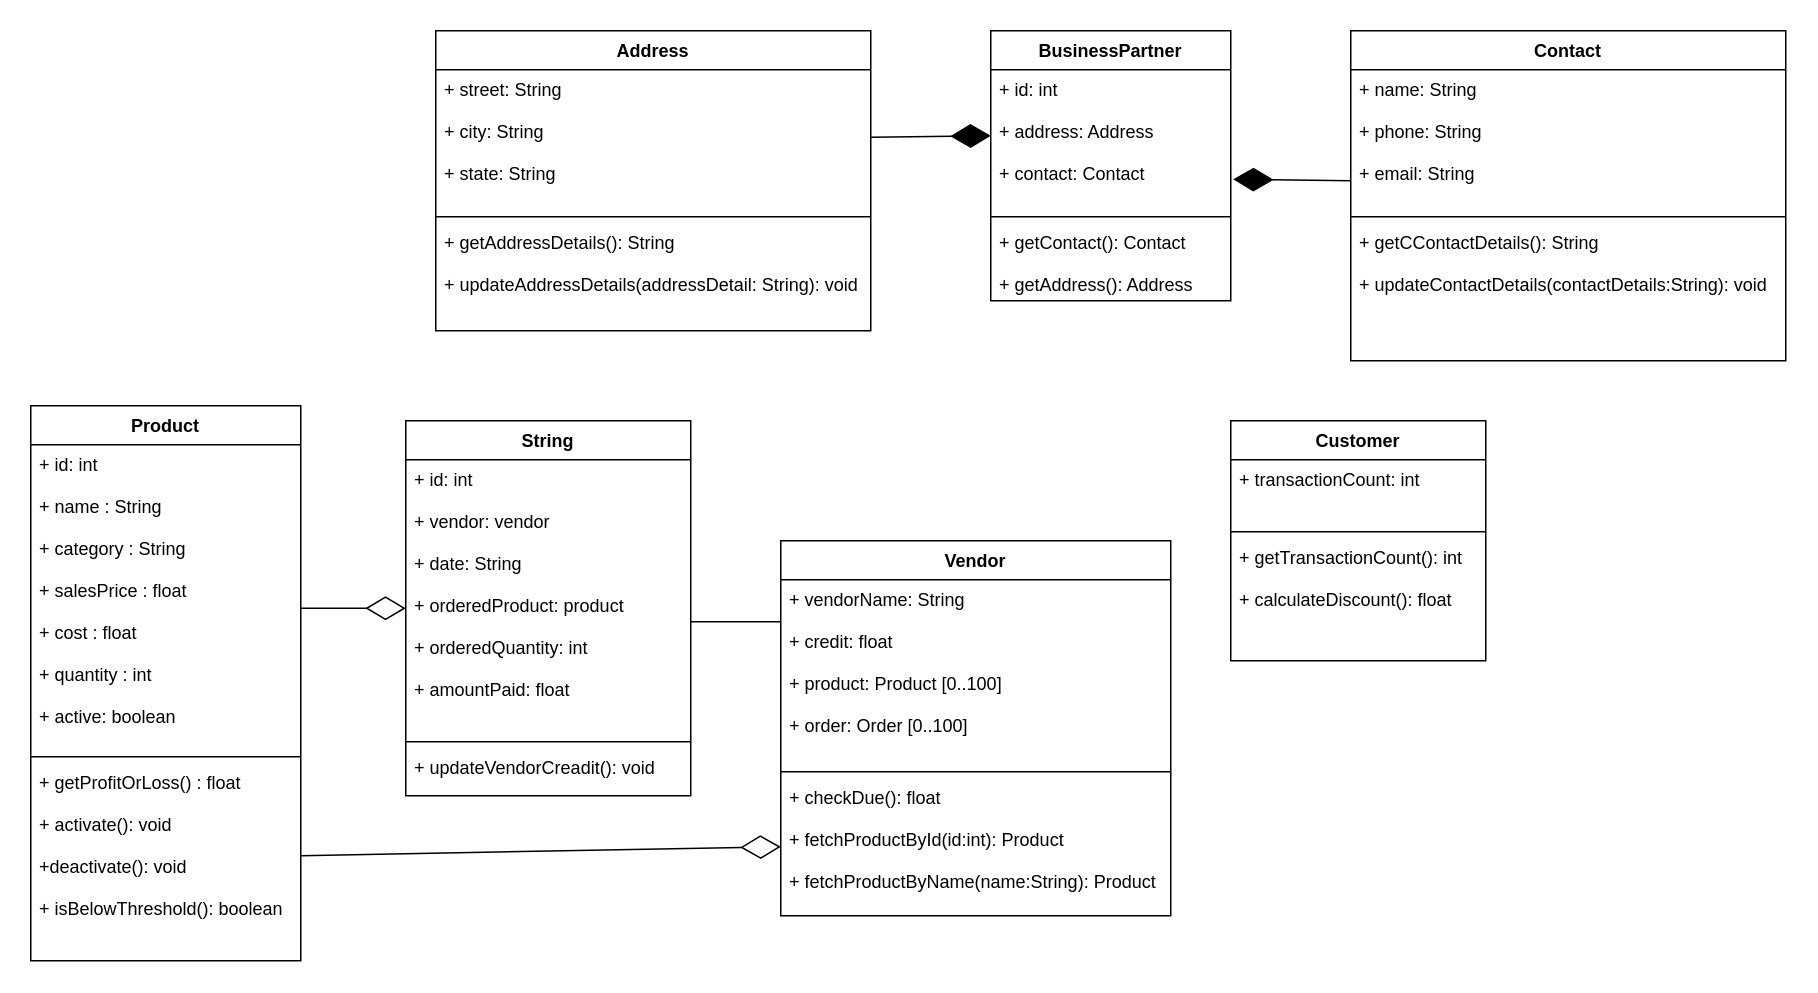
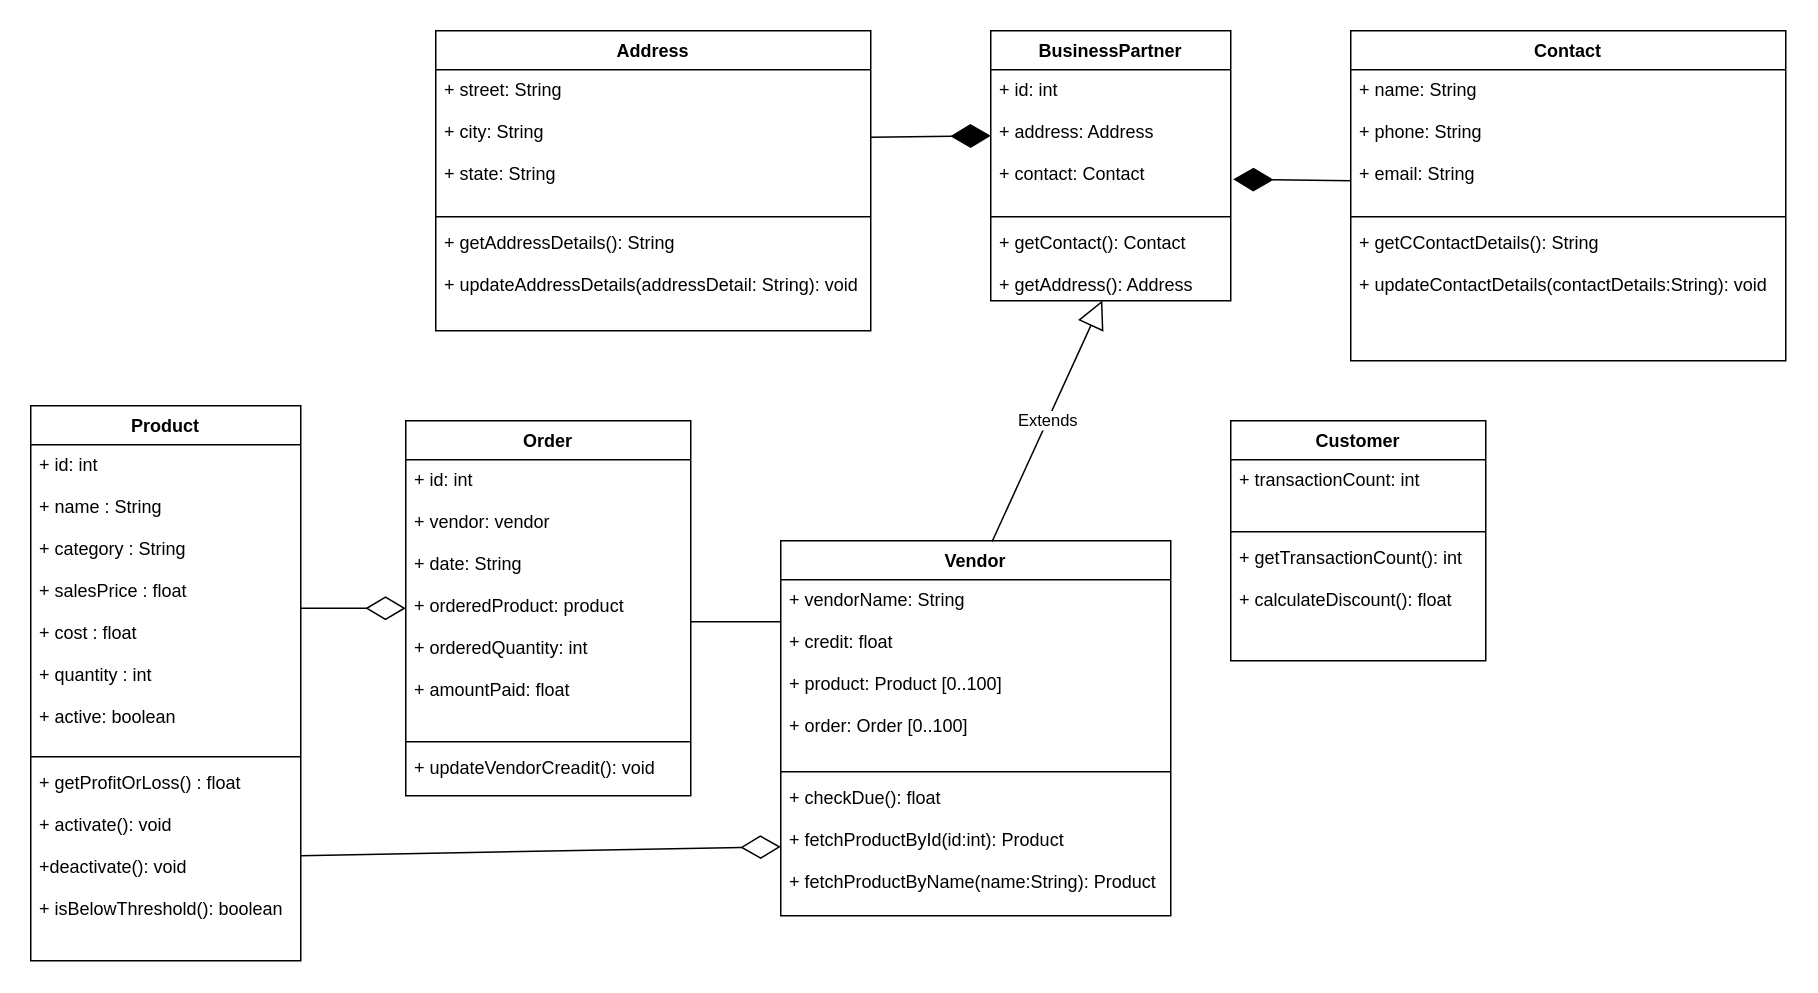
+ <mxCell id="35" value="Extends" style="endArrow=block;endSize=16;endFill=0;html=1;rounded=0;exitX=0.542;exitY=0.002;exitDx=0;exitDy=0;exitPerimeter=0;entryX=0.465;entryY=0.996;entryDx=0;entryDy=0;entryPerimeter=0;" parent="1" source="26" target="21" edge="1"><mxGeometry width="160" relative="1" as="geometry"><mxPoint x="700" y="230" as="sourcePoint" /><mxPoint x="830" y="200" as="targetPoint" /></mxGeometry></mxCell>
- <mxCell id="6" value="String" style="swimlane;fontStyle=1;align=center;verticalAlign=top;childLayout=stackLayout;horizontal=1;startSize=26;horizontalStack=0;resizeParent=1;resizeParentMax=0;resizeLast=0;collapsible=1;marginBottom=0;" parent="1" vertex="1"><mxGeometry x="270" y="280" width="190" height="250" as="geometry" /></mxCell>
+ <mxCell id="6" value="Order" style="swimlane;fontStyle=1;align=center;verticalAlign=top;childLayout=stackLayout;horizontal=1;startSize=26;horizontalStack=0;resizeParent=1;resizeParentMax=0;resizeLast=0;collapsible=1;marginBottom=0;" parent="1" vertex="1"><mxGeometry x="270" y="280" width="190" height="250" as="geometry" /></mxCell>
